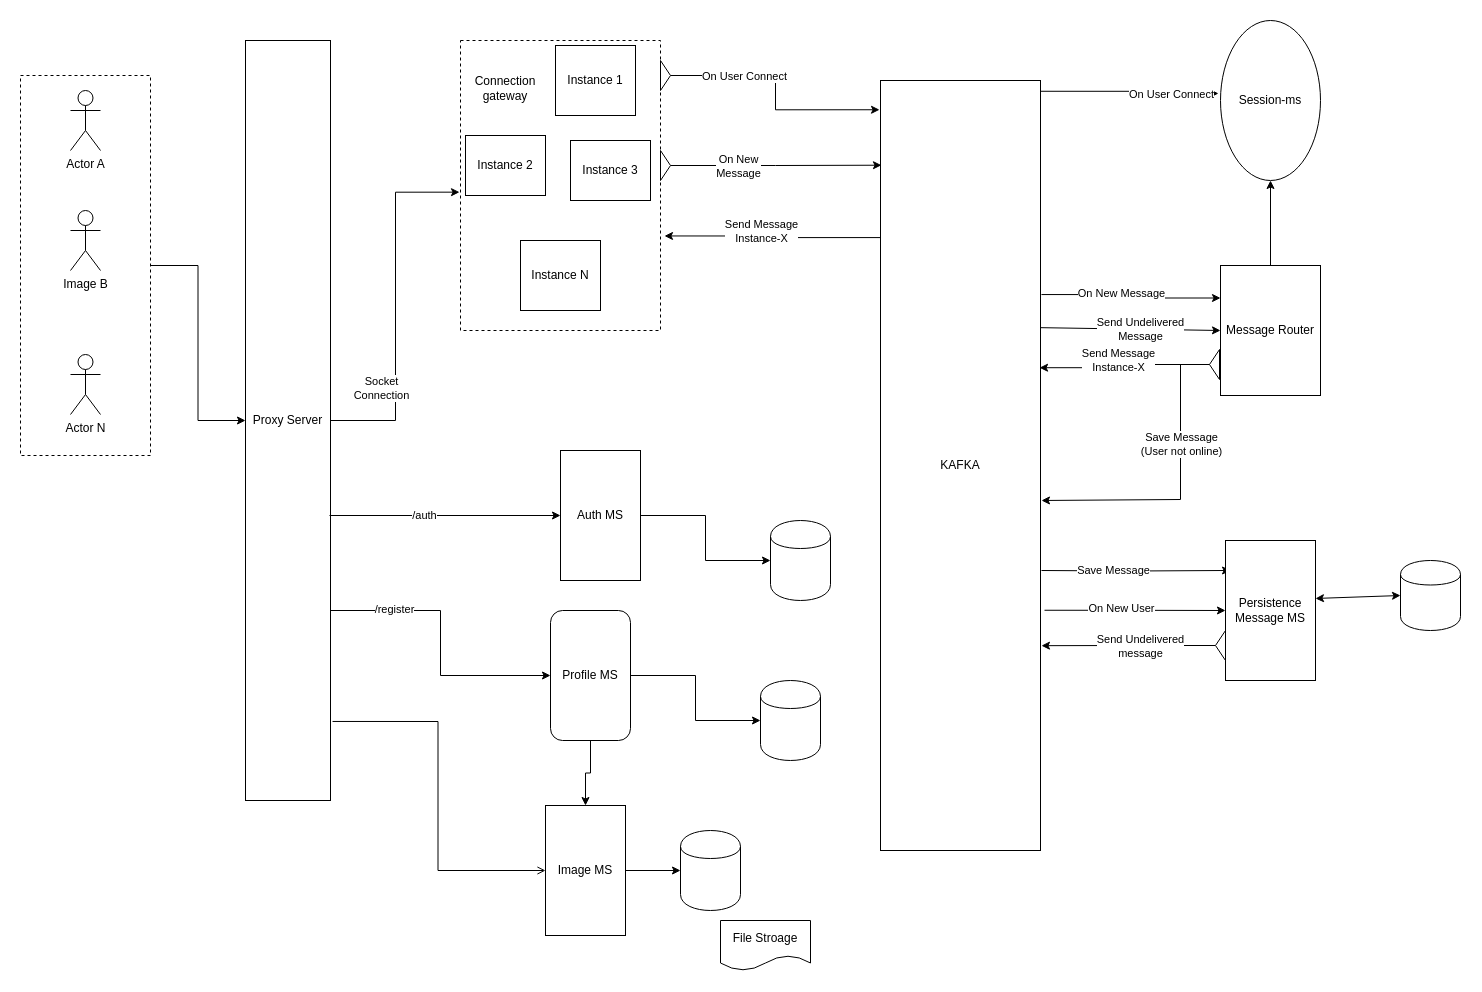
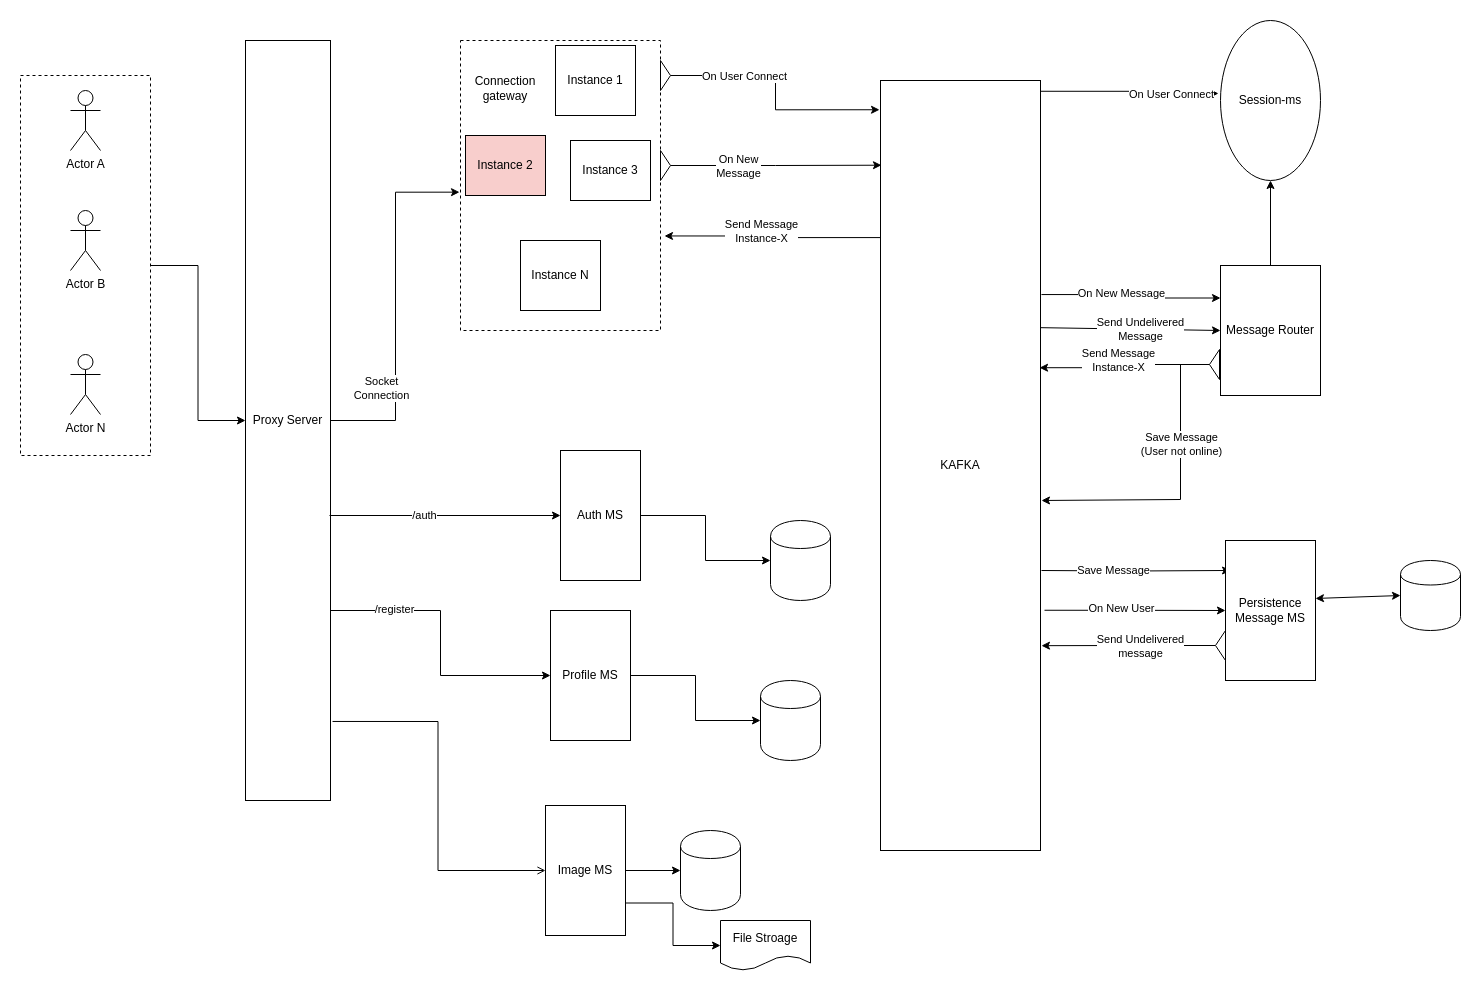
- <mxCell id="20" value="Instance 2" style="rounded=0;whiteSpace=wrap;html=1;" vertex="1" parent="1"><mxGeometry x="465" y="135" width="80" height="60" as="geometry" /></mxCell>
+ <mxCell id="20" value="Instance 2" style="rounded=0;whiteSpace=wrap;html=1;fillColor=#f8cecc;" vertex="1" parent="1"><mxGeometry x="465" y="135" width="80" height="60" as="geometry" /></mxCell>
- <mxCell id="47" value="Image B" style="shape=umlActor;verticalLabelPosition=bottom;labelBackgroundColor=#ffffff;verticalAlign=top;html=1;outlineConnect=0;fillColor=#ffffff;" vertex="1" parent="1"><mxGeometry x="70" y="210" width="30" height="60" as="geometry" /></mxCell>
+ <mxCell id="47" value="Actor B" style="shape=umlActor;verticalLabelPosition=bottom;labelBackgroundColor=#ffffff;verticalAlign=top;html=1;outlineConnect=0;fillColor=#ffffff;" vertex="1" parent="1"><mxGeometry x="70" y="210" width="30" height="60" as="geometry" /></mxCell>
- <mxCell id="54" value="Profile MS" style="whiteSpace=wrap;html=1;fillColor=#ffffff;rounded=1;" vertex="1" parent="1"><mxGeometry x="550" y="610" width="80" height="130" as="geometry" /></mxCell>
+ <mxCell id="54" value="Profile MS" style="rounded=0;whiteSpace=wrap;html=1;fillColor=#ffffff;" vertex="1" parent="1"><mxGeometry x="550" y="610" width="80" height="130" as="geometry" /></mxCell>
- <mxCell id="53" style="edgeStyle=orthogonalEdgeStyle;rounded=0;orthogonalLoop=1;jettySize=auto;html=1;entryX=0.5;entryY=0;entryDx=0;entryDy=0;" edge="1" parent="1" source="54" target="63"><mxGeometry relative="1" as="geometry" /></mxCell>
+ <mxCell id="62" style="edgeStyle=orthogonalEdgeStyle;rounded=0;orthogonalLoop=1;jettySize=auto;html=1;exitX=1;exitY=0.75;exitDx=0;exitDy=0;entryX=0;entryY=0.5;entryDx=0;entryDy=0;" edge="1" parent="1" source="63" target="65"><mxGeometry relative="1" as="geometry" /></mxCell>
